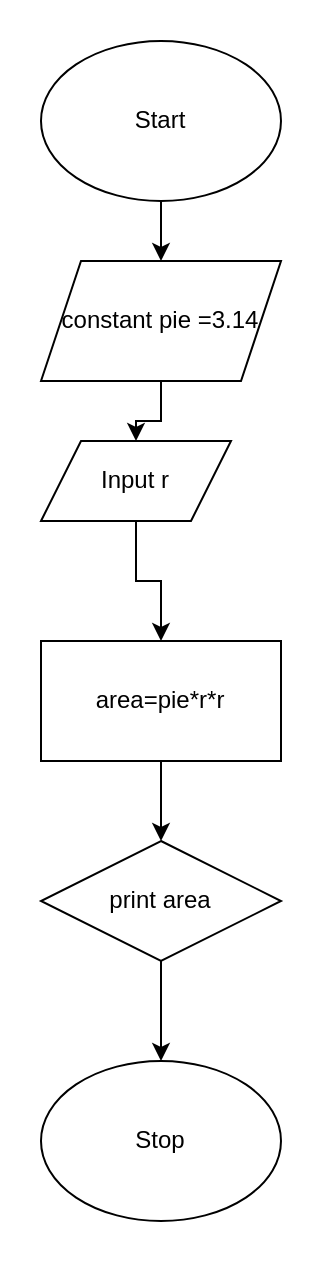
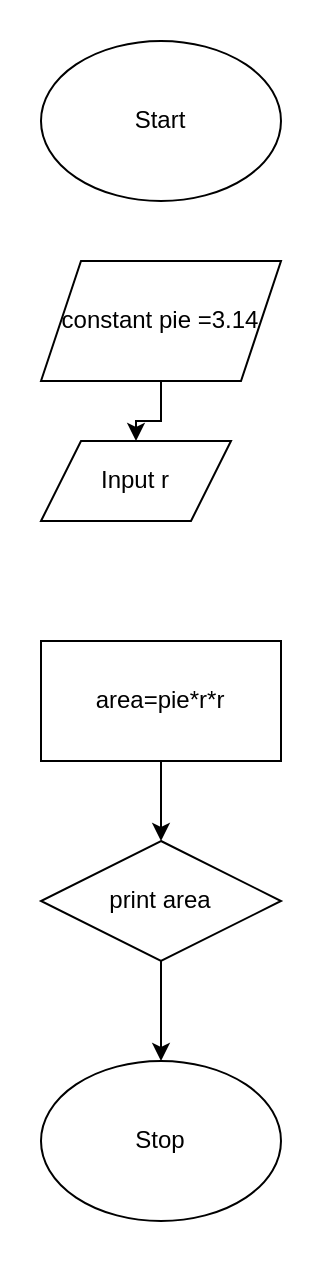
- <mxCell id="2" style="edgeStyle=orthogonalEdgeStyle;rounded=0;orthogonalLoop=1;jettySize=auto;html=1;entryX=0.5;entryY=0;entryDx=0;entryDy=0;" edge="1" parent="1" source="3" target="5"><mxGeometry relative="1" as="geometry" /></mxCell>
- <mxCell id="6" style="edgeStyle=orthogonalEdgeStyle;rounded=0;orthogonalLoop=1;jettySize=auto;html=1;entryX=0.5;entryY=0;entryDx=0;entryDy=0;" edge="1" parent="1" source="7" target="9"><mxGeometry relative="1" as="geometry" /></mxCell>
